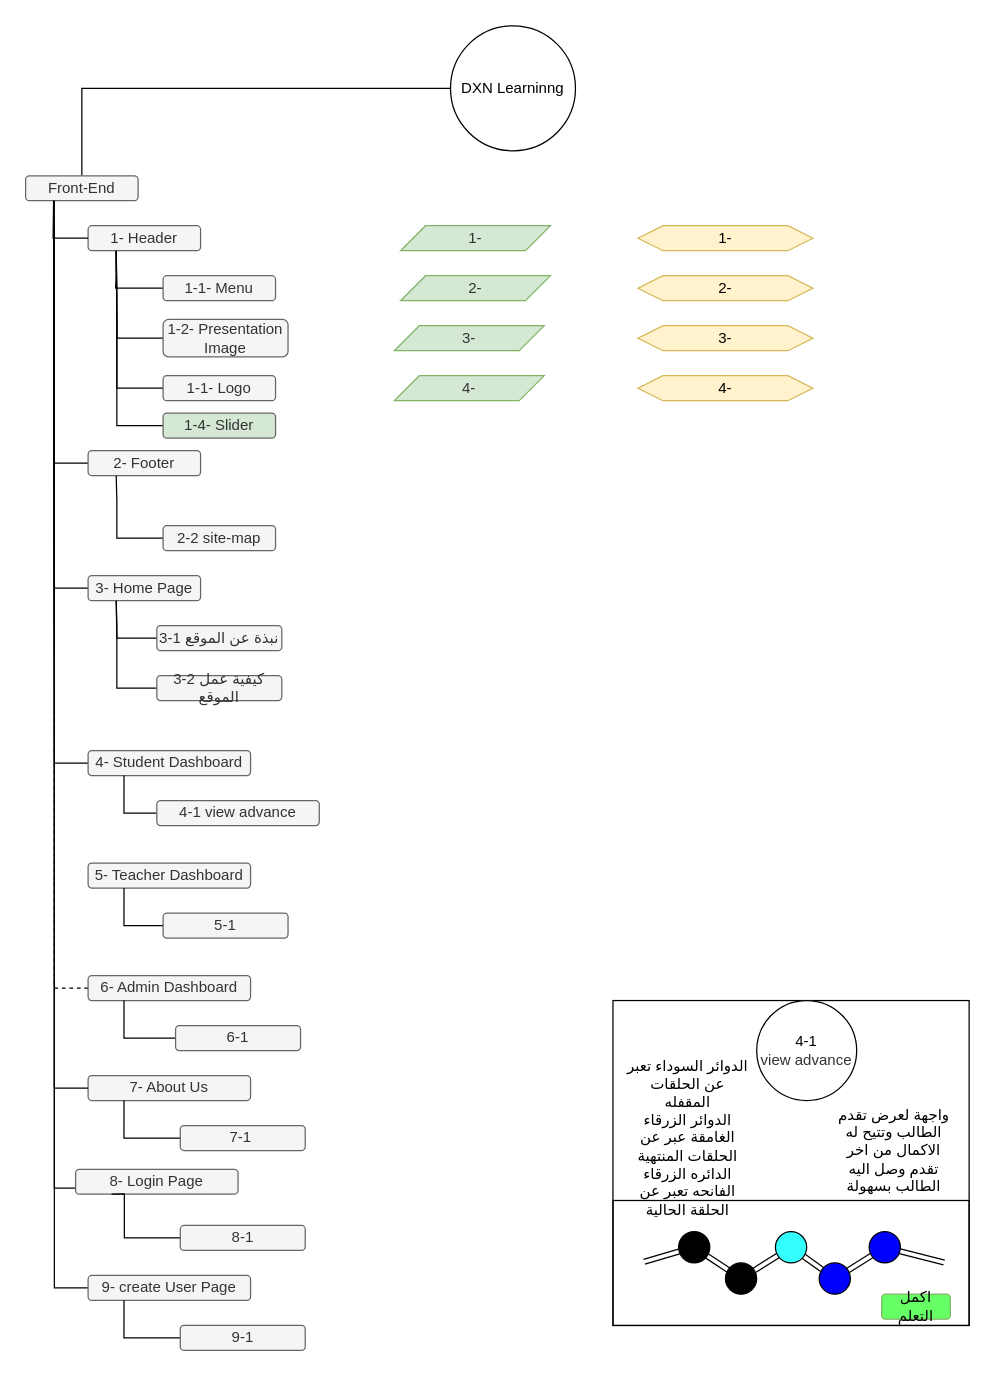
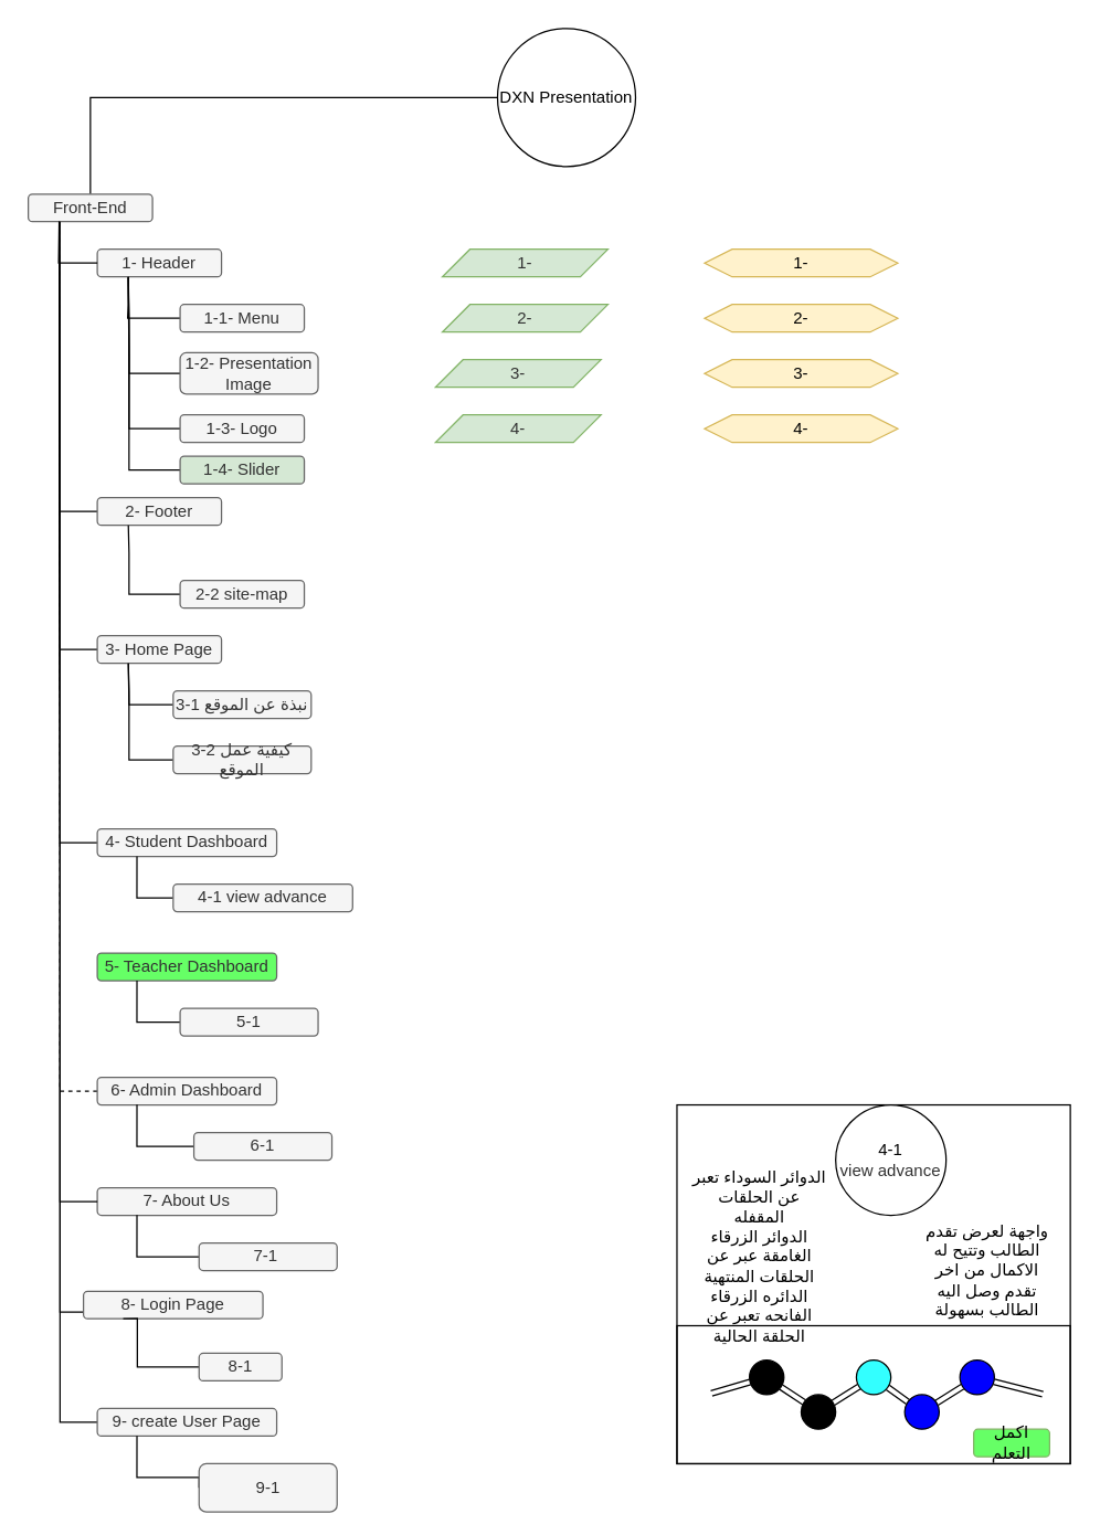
- <mxCell id="23" value="DXN Learninng" style="ellipse;whiteSpace=wrap;html=1;aspect=fixed;" parent="1" vertex="1"><mxGeometry x="360" y="20" width="100" height="100" as="geometry" /></mxCell>
+ <mxCell id="23" value="DXN Presentation" style="ellipse;whiteSpace=wrap;html=1;aspect=fixed;" parent="1" vertex="1"><mxGeometry x="360" y="20" width="100" height="100" as="geometry" /></mxCell>
- <mxCell id="46" value="1-1- Logo" style="rounded=1;whiteSpace=wrap;html=1;fillColor=#f5f5f5;strokeColor=#666666;fontColor=#333333;" parent="1" vertex="1"><mxGeometry x="130" y="300" width="90" height="20" as="geometry" /></mxCell>
+ <mxCell id="46" value="1-3- Logo" style="rounded=1;whiteSpace=wrap;html=1;fillColor=#f5f5f5;strokeColor=#666666;fontColor=#333333;" parent="1" vertex="1"><mxGeometry x="130" y="300" width="90" height="20" as="geometry" /></mxCell>
- <mxCell id="55" value="5- Teacher Dashboard" style="rounded=1;whiteSpace=wrap;html=1;fillColor=#f5f5f5;strokeColor=#666666;fontColor=#333333;" parent="1" vertex="1"><mxGeometry x="70" y="690" width="130" height="20" as="geometry" /></mxCell>
+ <mxCell id="55" value="5- Teacher Dashboard" style="rounded=1;whiteSpace=wrap;html=1;fillColor=#66ff66;strokeColor=#666666;fontColor=#333333;" parent="1" vertex="1"><mxGeometry x="70" y="690" width="130" height="20" as="geometry" /></mxCell>
- <mxCell id="69" value="8-1" style="rounded=1;whiteSpace=wrap;html=1;fillColor=#f5f5f5;strokeColor=#666666;fontColor=#333333;" parent="1" vertex="1"><mxGeometry x="143.75" y="980" width="100" height="20" as="geometry" /></mxCell>
+ <mxCell id="69" value="8-1" style="rounded=1;whiteSpace=wrap;html=1;fillColor=#f5f5f5;strokeColor=#666666;fontColor=#333333;" parent="1" vertex="1"><mxGeometry x="143.75" y="980" width="60" height="20" as="geometry" /></mxCell>
- <mxCell id="73" value="9-1" style="rounded=1;whiteSpace=wrap;html=1;fillColor=#f5f5f5;strokeColor=#666666;fontColor=#333333;" parent="1" vertex="1"><mxGeometry x="143.75" y="1060" width="100" height="20" as="geometry" /></mxCell>
+ <mxCell id="73" value="9-1" style="rounded=1;whiteSpace=wrap;html=1;fillColor=#f5f5f5;strokeColor=#666666;fontColor=#333333;" parent="1" vertex="1"><mxGeometry x="143.75" y="1060" width="100" height="35" as="geometry" /></mxCell>
